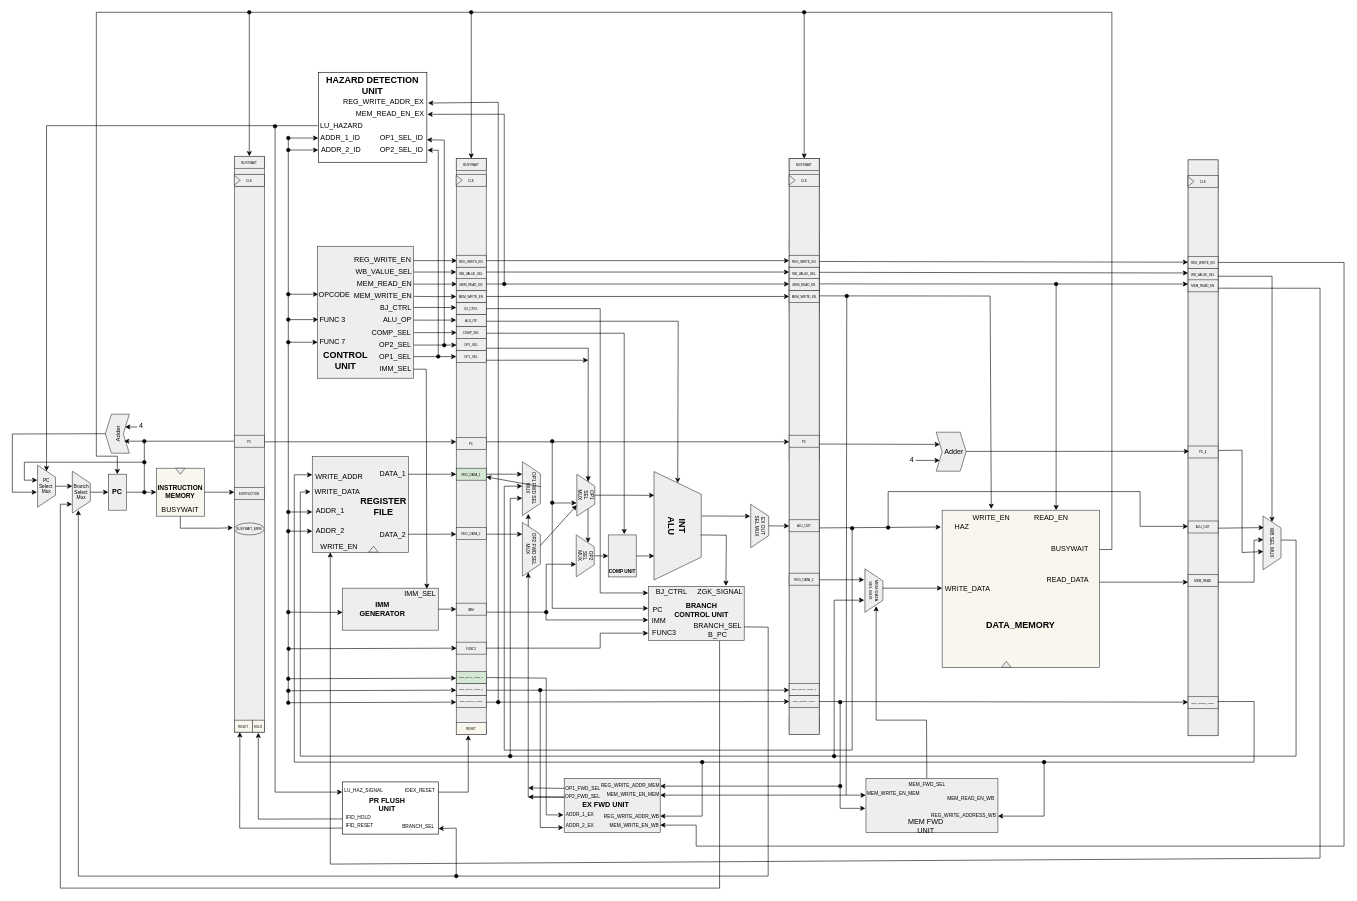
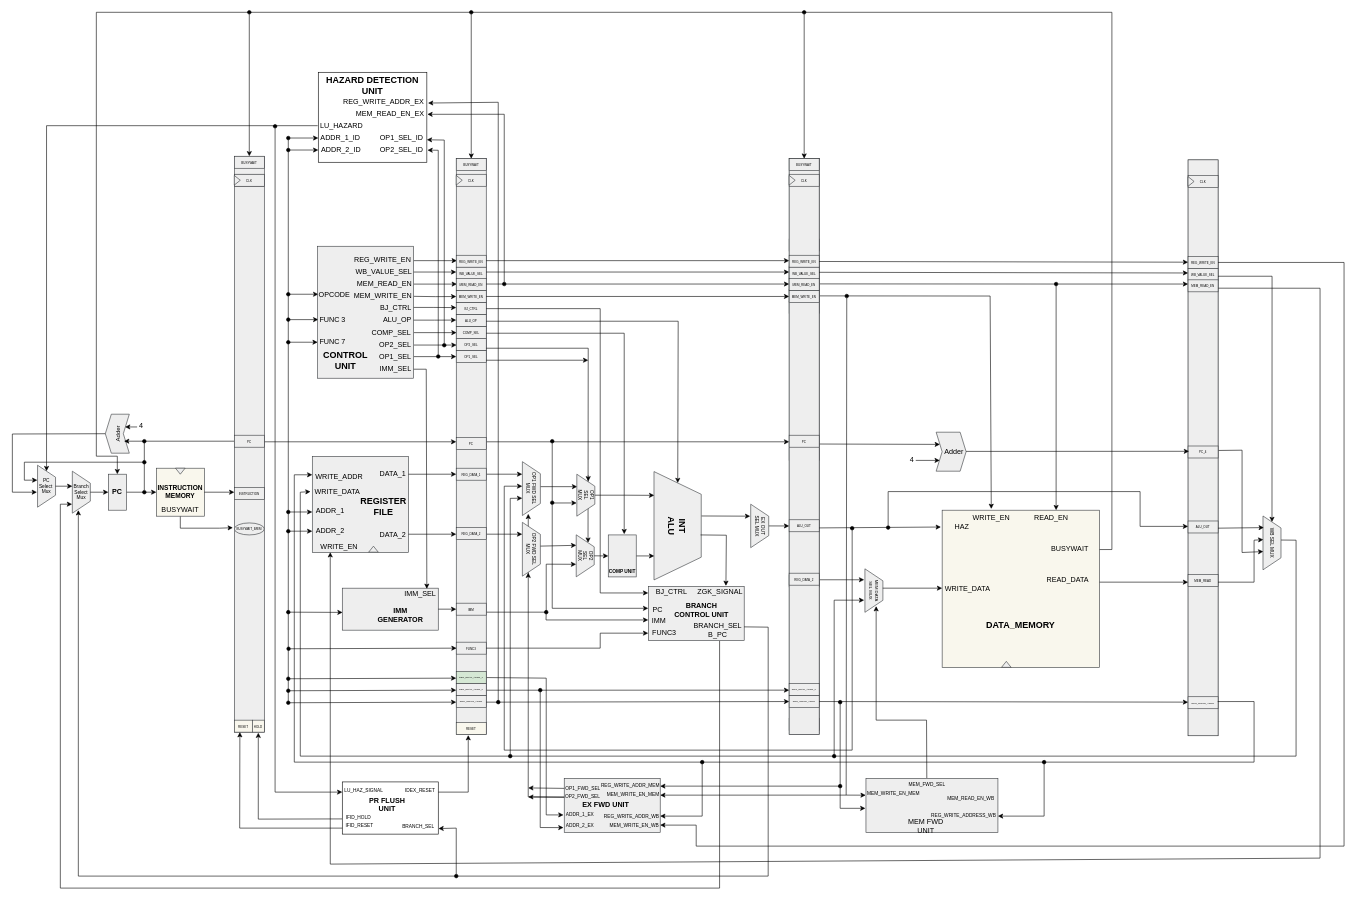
- <mxCell id="134" value="&lt;div style=&quot;line-height: 40%;&quot;&gt;&lt;font style=&quot;font-size: 5px;&quot; color=&quot;#000000&quot;&gt;REG_DATA_1&lt;/font&gt;&lt;/div&gt;" style="rounded=0;whiteSpace=wrap;html=1;fillColor=#d5e8d4;strokeColor=#36393d;horizontal=1;" parent="123" vertex="1"><mxGeometry y="516" width="50" height="20" as="geometry" /></mxCell>
+ <mxCell id="134" value="&lt;div style=&quot;line-height: 40%;&quot;&gt;&lt;font style=&quot;font-size: 5px;&quot; color=&quot;#000000&quot;&gt;REG_DATA_1&lt;/font&gt;&lt;/div&gt;" style="rounded=0;whiteSpace=wrap;html=1;fillColor=#eeeeee;strokeColor=#36393d;horizontal=1;" parent="123" vertex="1"><mxGeometry y="516" width="50" height="20" as="geometry" /></mxCell>
- <mxCell id="106" value="" style="endArrow=classic;html=1;rounded=0;exitX=0.464;exitY=-0.017;exitDx=0;exitDy=0;exitPerimeter=0;" parent="1" source="102" target="134" edge="1"><mxGeometry width="50" height="50" relative="1" as="geometry"><mxPoint x="910" y="810" as="sourcePoint" /><mxPoint x="960" y="810" as="targetPoint" /></mxGeometry></mxCell>
+ <mxCell id="106" value="" style="endArrow=classic;html=1;rounded=0;exitX=0.464;exitY=-0.017;exitDx=0;exitDy=0;exitPerimeter=0;entryX=0.297;entryY=0.981;entryDx=0;entryDy=0;entryPerimeter=0;" parent="1" source="102" target="293" edge="1"><mxGeometry width="50" height="50" relative="1" as="geometry"><mxPoint x="910" y="810" as="sourcePoint" /><mxPoint x="960" y="810" as="targetPoint" /></mxGeometry></mxCell>
- <mxCell id="107" value="" style="endArrow=classic;html=1;rounded=0;exitX=0.442;exitY=0.03;exitDx=0;exitDy=0;exitPerimeter=0;" parent="1" source="228" target="293" edge="1"><mxGeometry width="50" height="50" relative="1" as="geometry"><mxPoint x="909.99" y="910.005" as="sourcePoint" /><mxPoint x="940" y="910" as="targetPoint" /></mxGeometry></mxCell>
+ <mxCell id="107" value="" style="endArrow=classic;html=1;rounded=0;exitX=0.442;exitY=0.03;exitDx=0;exitDy=0;exitPerimeter=0;entryX=0.25;entryY=1;entryDx=0;entryDy=0;" parent="1" source="228" target="12" edge="1"><mxGeometry width="50" height="50" relative="1" as="geometry"><mxPoint x="909.99" y="910.005" as="sourcePoint" /><mxPoint x="940" y="910" as="targetPoint" /></mxGeometry></mxCell>
- <mxCell id="16" value="&lt;div&gt;&lt;b&gt;IMM&lt;/b&gt;&lt;/div&gt;&lt;div&gt;&lt;b&gt;GENERATOR&lt;/b&gt;&lt;/div&gt;" style="text;html=1;strokeColor=none;fillColor=none;align=center;verticalAlign=middle;whiteSpace=wrap;rounded=0;fontColor=#000000;" parent="1" vertex="1"><mxGeometry x="607" y="1000" width="60" height="30" as="geometry" /></mxCell>
+ <mxCell id="16" value="&lt;div&gt;&lt;b&gt;IMM&lt;/b&gt;&lt;/div&gt;&lt;div&gt;&lt;b&gt;GENERATOR&lt;/b&gt;&lt;/div&gt;" style="text;html=1;strokeColor=none;fillColor=none;align=center;verticalAlign=middle;whiteSpace=wrap;rounded=0;fontColor=#000000;" parent="1" vertex="1"><mxGeometry x="637" y="1010" width="60" height="30" as="geometry" /></mxCell>
